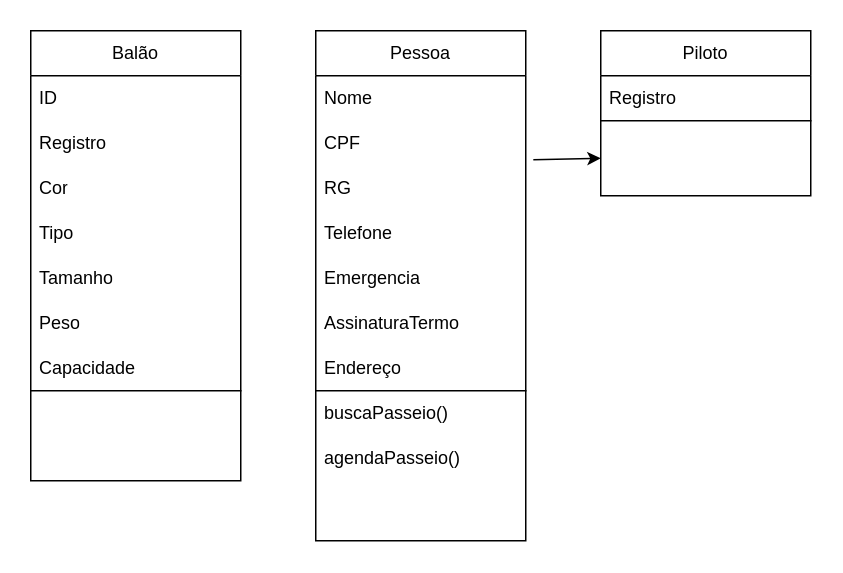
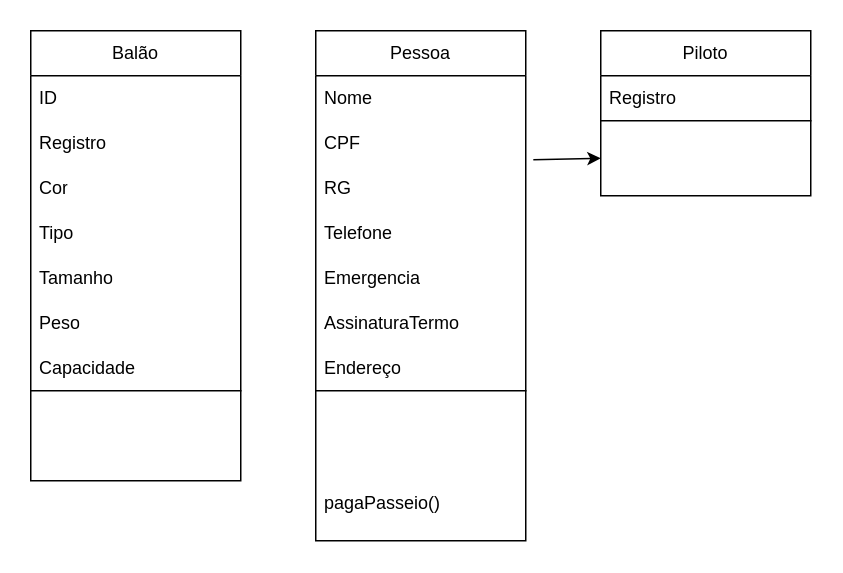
- <mxCell id="23" value="buscaPasseio()" style="text;strokeColor=none;fillColor=none;align=left;verticalAlign=middle;spacingLeft=4;spacingRight=4;overflow=hidden;points=[[0,0.5],[1,0.5]];portConstraint=eastwest;rotatable=0;whiteSpace=wrap;html=1;" vertex="1" parent="1"><mxGeometry x="210" y="260" width="110" height="30" as="geometry" /></mxCell>
- <mxCell id="24" value="agendaPasseio()" style="text;strokeColor=none;fillColor=none;align=left;verticalAlign=middle;spacingLeft=4;spacingRight=4;overflow=hidden;points=[[0,0.5],[1,0.5]];portConstraint=eastwest;rotatable=0;whiteSpace=wrap;html=1;" vertex="1" parent="1"><mxGeometry x="210" y="290" width="120" height="30" as="geometry" /></mxCell>
+ <mxCell id="25" value="pagaPasseio()" style="text;strokeColor=none;fillColor=none;align=left;verticalAlign=middle;spacingLeft=4;spacingRight=4;overflow=hidden;points=[[0,0.5],[1,0.5]];portConstraint=eastwest;rotatable=0;whiteSpace=wrap;html=1;" vertex="1" parent="1"><mxGeometry x="210" y="320" width="100" height="30" as="geometry" /></mxCell>
